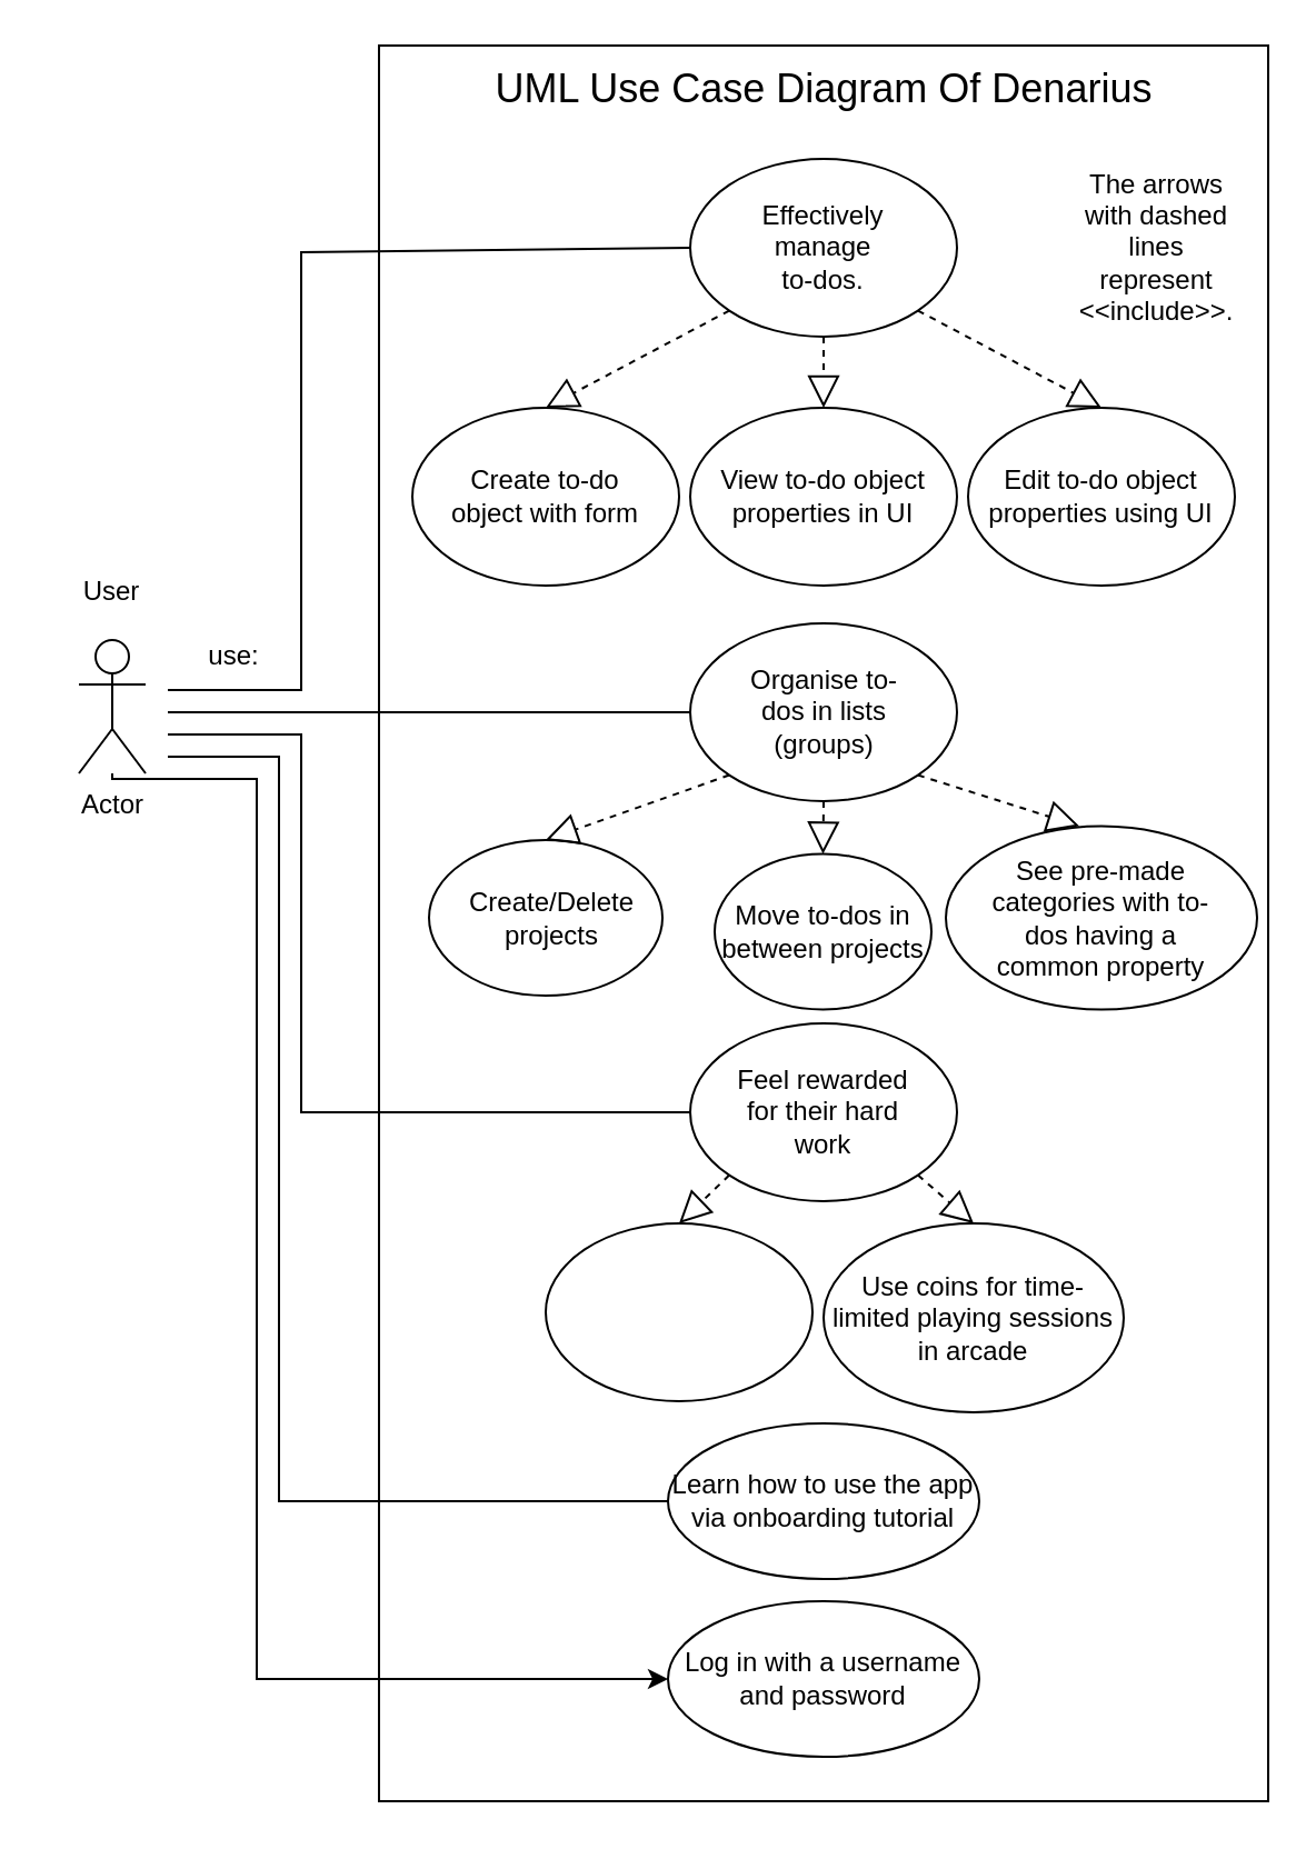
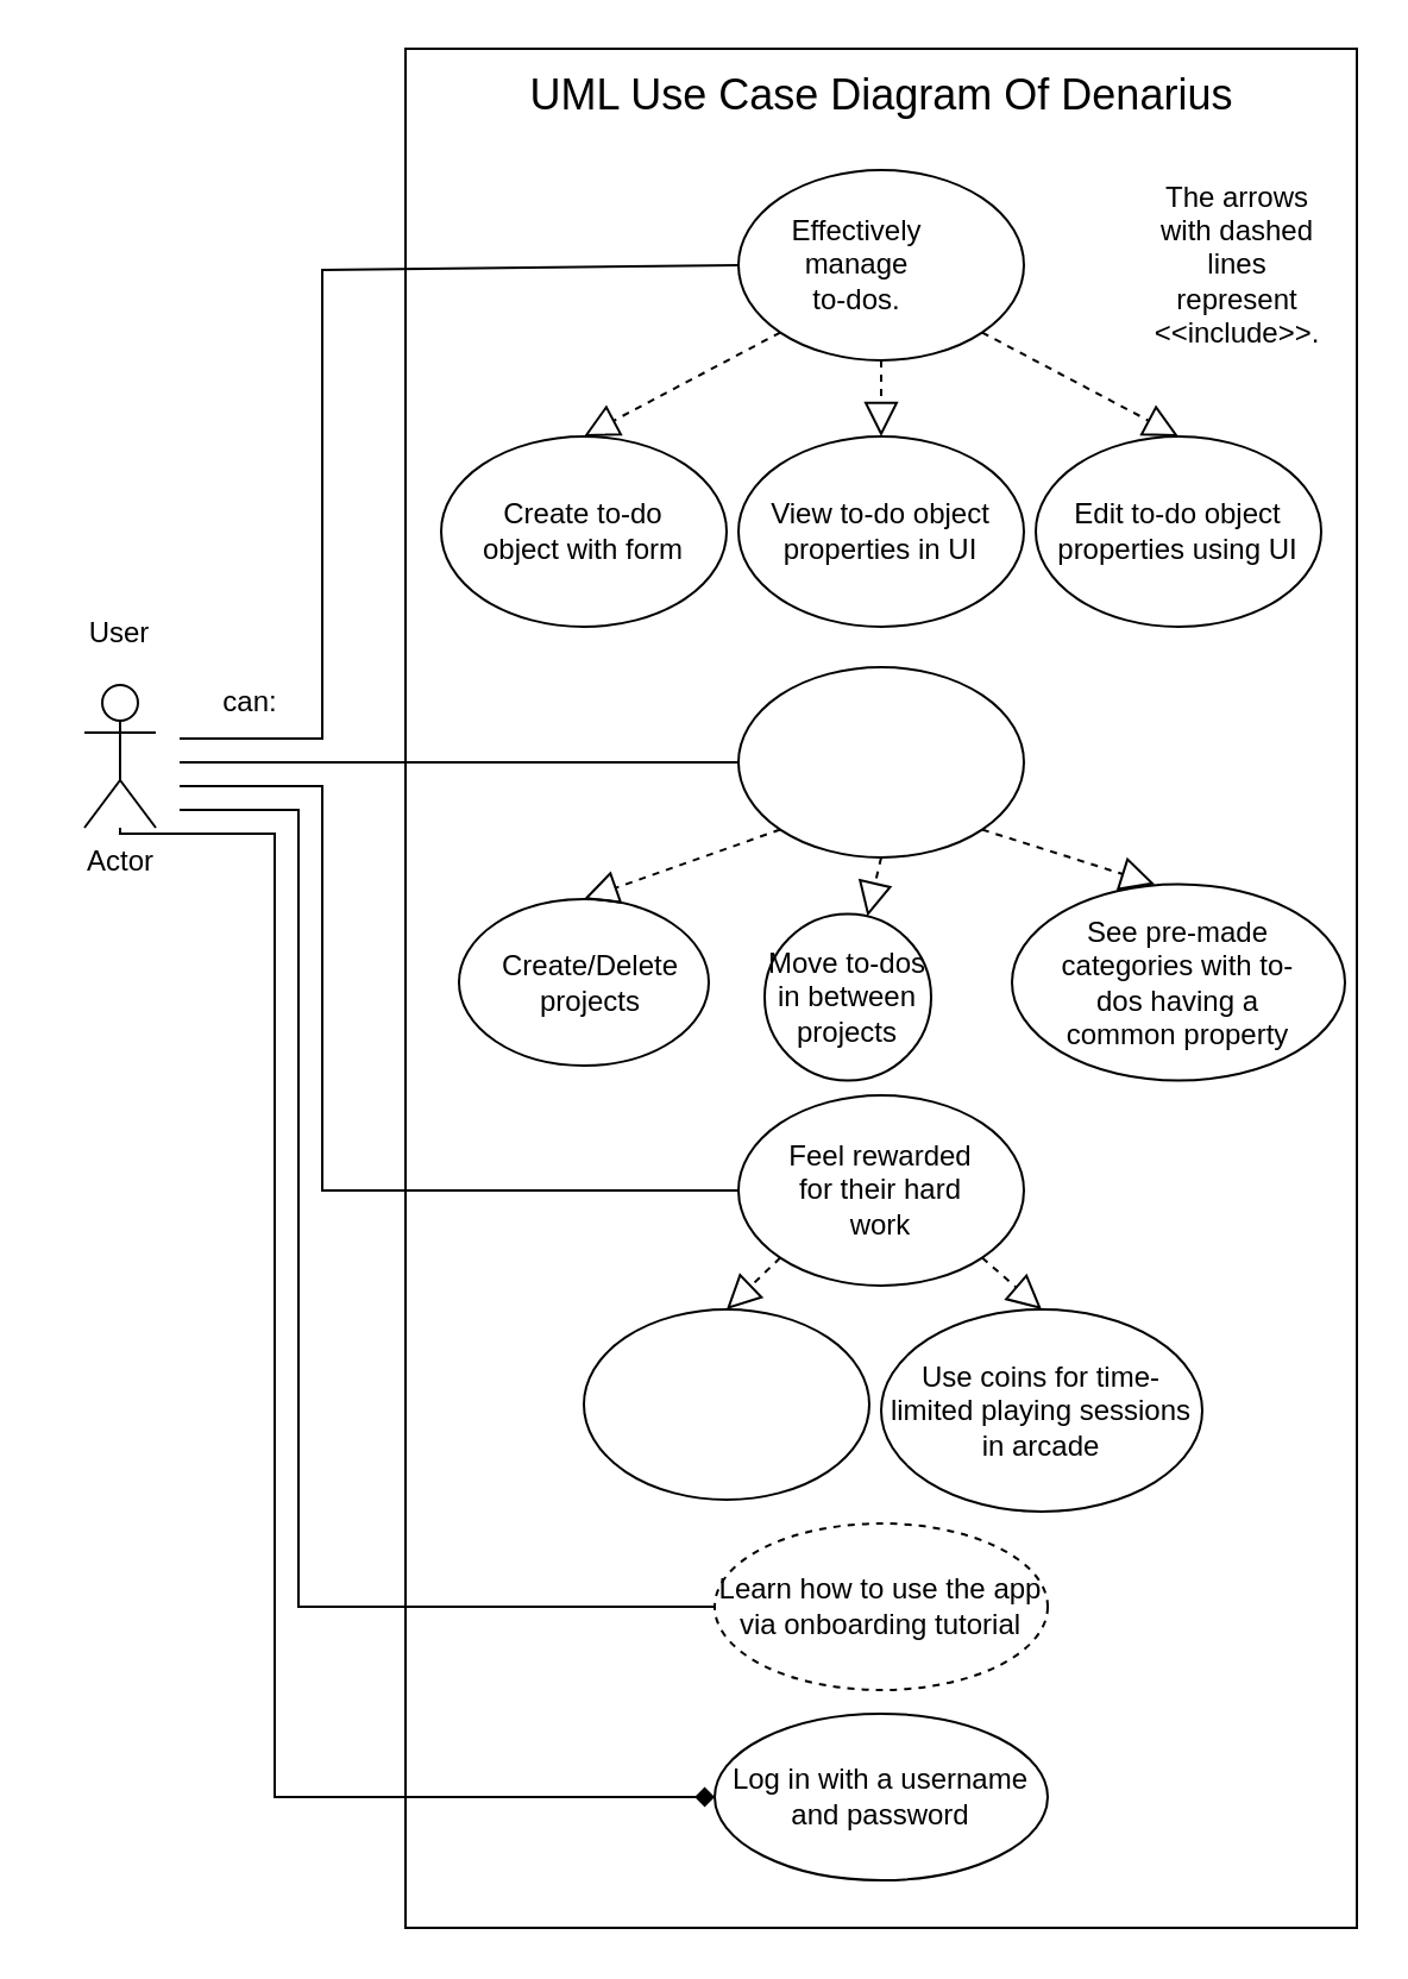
- <mxCell id="5" value="Effectively manage to-dos." style="text;html=1;align=center;verticalAlign=middle;whiteSpace=wrap;rounded=0;" parent="1" vertex="1"><mxGeometry x="340" y="91" width="60" height="40" as="geometry" /></mxCell>
+ <mxCell id="5" value="Effectively manage to-dos." style="text;html=1;align=center;verticalAlign=middle;whiteSpace=wrap;rounded=0;" parent="1" vertex="1"><mxGeometry x="330" y="91" width="60" height="40" as="geometry" /></mxCell>
- <mxCell id="32" value="use:" style="text;html=1;align=center;verticalAlign=middle;whiteSpace=wrap;rounded=0;" parent="1" vertex="1"><mxGeometry x="75" y="280" width="60" height="30" as="geometry" /></mxCell>
+ <mxCell id="32" value="can:" style="text;html=1;align=center;verticalAlign=middle;whiteSpace=wrap;rounded=0;" parent="1" vertex="1"><mxGeometry x="75" y="280" width="60" height="30" as="geometry" /></mxCell>
- <mxCell id="21" value="Organise to-dos in lists (groups)" style="text;html=1;align=center;verticalAlign=middle;whiteSpace=wrap;rounded=0;" parent="1" vertex="1"><mxGeometry x="333" y="292.5" width="75" height="55" as="geometry" /></mxCell>
- <mxCell id="39" value="Move to-dos in between projects" style="ellipse;whiteSpace=wrap;html=1;" parent="1" vertex="1"><mxGeometry x="321" y="383.75" width="97.5" height="70" as="geometry" /></mxCell>
+ <mxCell id="39" value="Move to-dos in between projects" style="ellipse;whiteSpace=wrap;html=1;" parent="1" vertex="1"><mxGeometry x="321" y="383.75" width="70" height="70" as="geometry" /></mxCell>
- <mxCell id="37" value="Learn how to use the app via onboarding tutorial" style="ellipse;whiteSpace=wrap;html=1;" parent="1" vertex="1"><mxGeometry x="300" y="640" width="140" height="70" as="geometry" /></mxCell>
+ <mxCell id="37" value="Learn how to use the app via onboarding tutorial" style="ellipse;whiteSpace=wrap;html=1;dashed=1;" parent="1" vertex="1"><mxGeometry x="300" y="640" width="140" height="70" as="geometry" /></mxCell>
- <mxCell id="6" style="edgeStyle=orthogonalEdgeStyle;rounded=0;orthogonalLoop=1;jettySize=auto;html=1;entryX=0;entryY=0.5;entryDx=0;entryDy=0;" edge="1" parent="1" source="7" target="41"><mxGeometry relative="1" as="geometry"><Array as="points"><mxPoint x="50" y="350" /><mxPoint x="115" y="350" /><mxPoint x="115" y="755" /></Array></mxGeometry></mxCell>
+ <mxCell id="6" style="edgeStyle=orthogonalEdgeStyle;rounded=0;orthogonalLoop=1;jettySize=auto;html=1;entryX=0;entryY=0.5;entryDx=0;entryDy=0;endArrow=diamond;" edge="1" parent="1" source="7" target="41"><mxGeometry relative="1" as="geometry"><Array as="points"><mxPoint x="50" y="350" /><mxPoint x="115" y="350" /><mxPoint x="115" y="755" /></Array></mxGeometry></mxCell>
